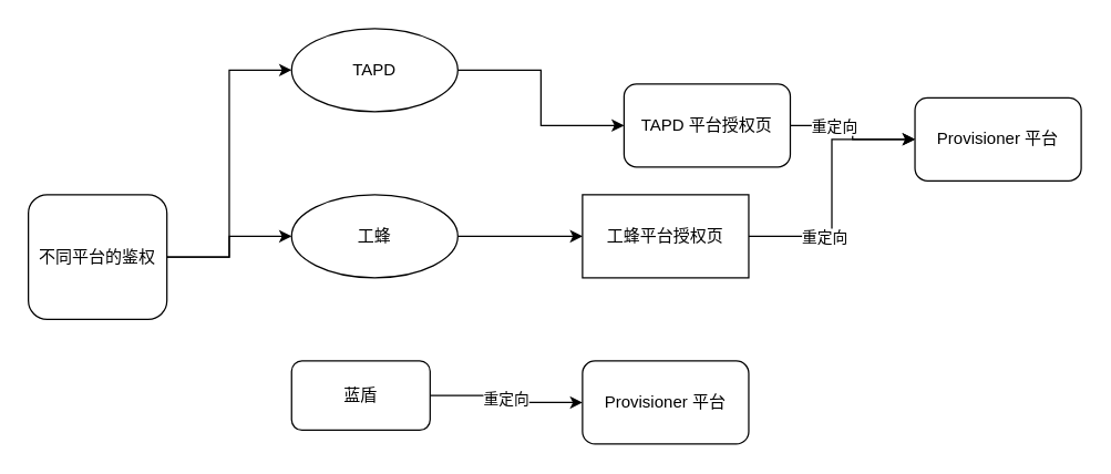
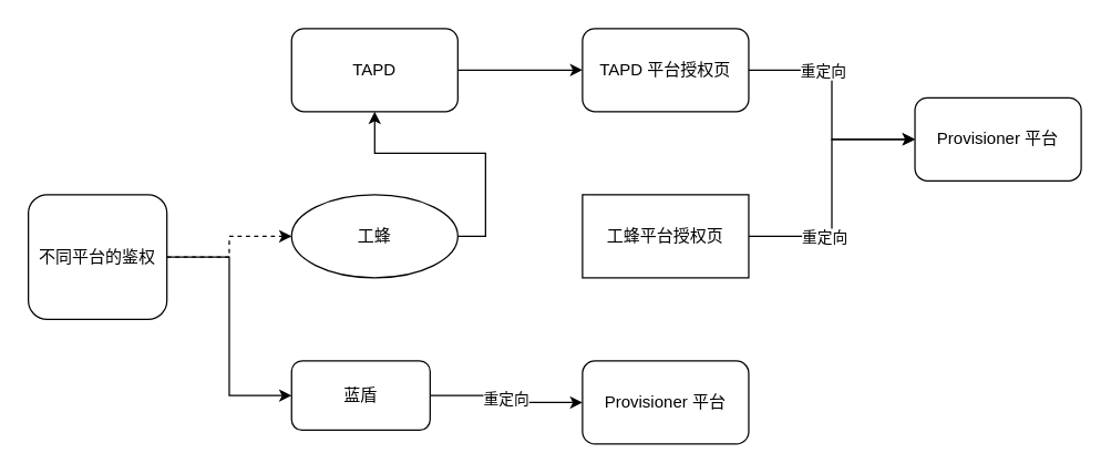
- <mxCell id="7" value="TAPD" style="ellipse;whiteSpace=wrap;html=1;" vertex="1" parent="1"><mxGeometry x="210" y="20" width="120" height="60" as="geometry" /></mxCell>
+ <mxCell id="7" value="TAPD" style="rounded=1;whiteSpace=wrap;html=1;" vertex="1" parent="1"><mxGeometry x="210" y="20" width="120" height="60" as="geometry" /></mxCell>
- <mxCell id="2" style="edgeStyle=orthogonalEdgeStyle;rounded=0;orthogonalLoop=1;jettySize=auto;html=1;exitX=1;exitY=0.5;exitDx=0;exitDy=0;entryX=0;entryY=0.5;entryDx=0;entryDy=0;" edge="1" parent="1" source="5" target="7"><mxGeometry relative="1" as="geometry" /></mxCell>
- <mxCell id="15" value="TAPD 平台授权页" style="rounded=1;whiteSpace=wrap;html=1;" vertex="1" parent="1"><mxGeometry x="450" y="60" width="120" height="60" as="geometry" /></mxCell>
+ <mxCell id="15" value="TAPD 平台授权页" style="rounded=1;whiteSpace=wrap;html=1;" vertex="1" parent="1"><mxGeometry x="420" y="20" width="120" height="60" as="geometry" /></mxCell>
- <mxCell id="3" value="" style="edgeStyle=orthogonalEdgeStyle;rounded=0;orthogonalLoop=1;jettySize=auto;html=1;entryX=0;entryY=0.5;entryDx=0;entryDy=0;" edge="1" parent="1" source="5" target="12"><mxGeometry relative="1" as="geometry" /></mxCell>
+ <mxCell id="3" value="" style="edgeStyle=orthogonalEdgeStyle;rounded=0;orthogonalLoop=1;jettySize=auto;html=1;entryX=0;entryY=0.5;entryDx=0;entryDy=0;dashed=1;" edge="1" parent="1" source="5" target="12"><mxGeometry relative="1" as="geometry" /></mxCell>
- <mxCell id="11" style="edgeStyle=orthogonalEdgeStyle;rounded=0;orthogonalLoop=1;jettySize=auto;html=1;exitX=1;exitY=0.5;exitDx=0;exitDy=0;" edge="1" parent="1" source="12" target="18"><mxGeometry relative="1" as="geometry" /></mxCell>
+ <mxCell id="11" style="edgeStyle=orthogonalEdgeStyle;rounded=0;orthogonalLoop=1;jettySize=auto;html=1;exitX=1;exitY=0.5;exitDx=0;exitDy=0;" edge="1" parent="1" source="12" target="7"><mxGeometry relative="1" as="geometry" /></mxCell>
+ <mxCell id="4" value="" style="edgeStyle=orthogonalEdgeStyle;rounded=0;orthogonalLoop=1;jettySize=auto;html=1;entryX=0;entryY=0.5;entryDx=0;entryDy=0;" edge="1" parent="1" source="5" target="10"><mxGeometry relative="1" as="geometry"><mxPoint x="85" y="280" as="targetPoint" /></mxGeometry></mxCell>
